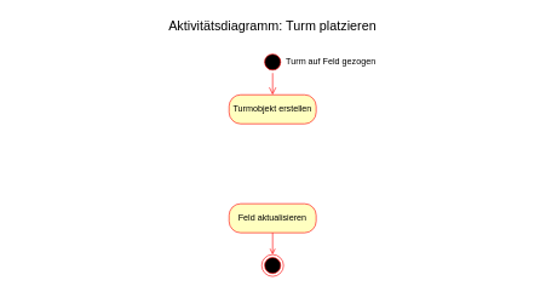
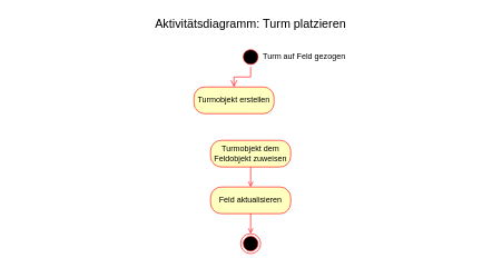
- <mxCell id="4" value="Turmobjekt erstellen" style="rounded=1;whiteSpace=wrap;html=1;arcSize=40;fontColor=#000000;fillColor=#ffffc0;strokeColor=#ff0000;" parent="1" vertex="1"><mxGeometry x="315" y="130" width="120" height="40" as="geometry" /></mxCell>
+ <mxCell id="4" value="Turmobjekt erstellen" style="rounded=1;whiteSpace=wrap;html=1;arcSize=40;fontColor=#000000;fillColor=#ffffc0;strokeColor=#ff0000;" parent="1" vertex="1"><mxGeometry x="290" y="130" width="120" height="40" as="geometry" /></mxCell>
+ <mxCell id="6" value="Turmobjekt dem Feldobjekt zuweisen" style="rounded=1;whiteSpace=wrap;html=1;arcSize=40;fontColor=#000000;fillColor=#ffffc0;strokeColor=#ff0000;" parent="1" vertex="1"><mxGeometry x="315" y="210" width="120" height="40" as="geometry" /></mxCell>
+ <mxCell id="5" style="edgeStyle=orthogonalEdgeStyle;rounded=0;orthogonalLoop=1;jettySize=auto;html=1;exitX=0.5;exitY=1;exitDx=0;exitDy=0;strokeColor=#FF0000;endArrow=open;endFill=0;entryX=0.5;entryY=0;entryDx=0;entryDy=0;" parent="1" source="6" target="9" edge="1"><mxGeometry relative="1" as="geometry"><mxPoint x="375" y="280" as="targetPoint" /></mxGeometry></mxCell>
